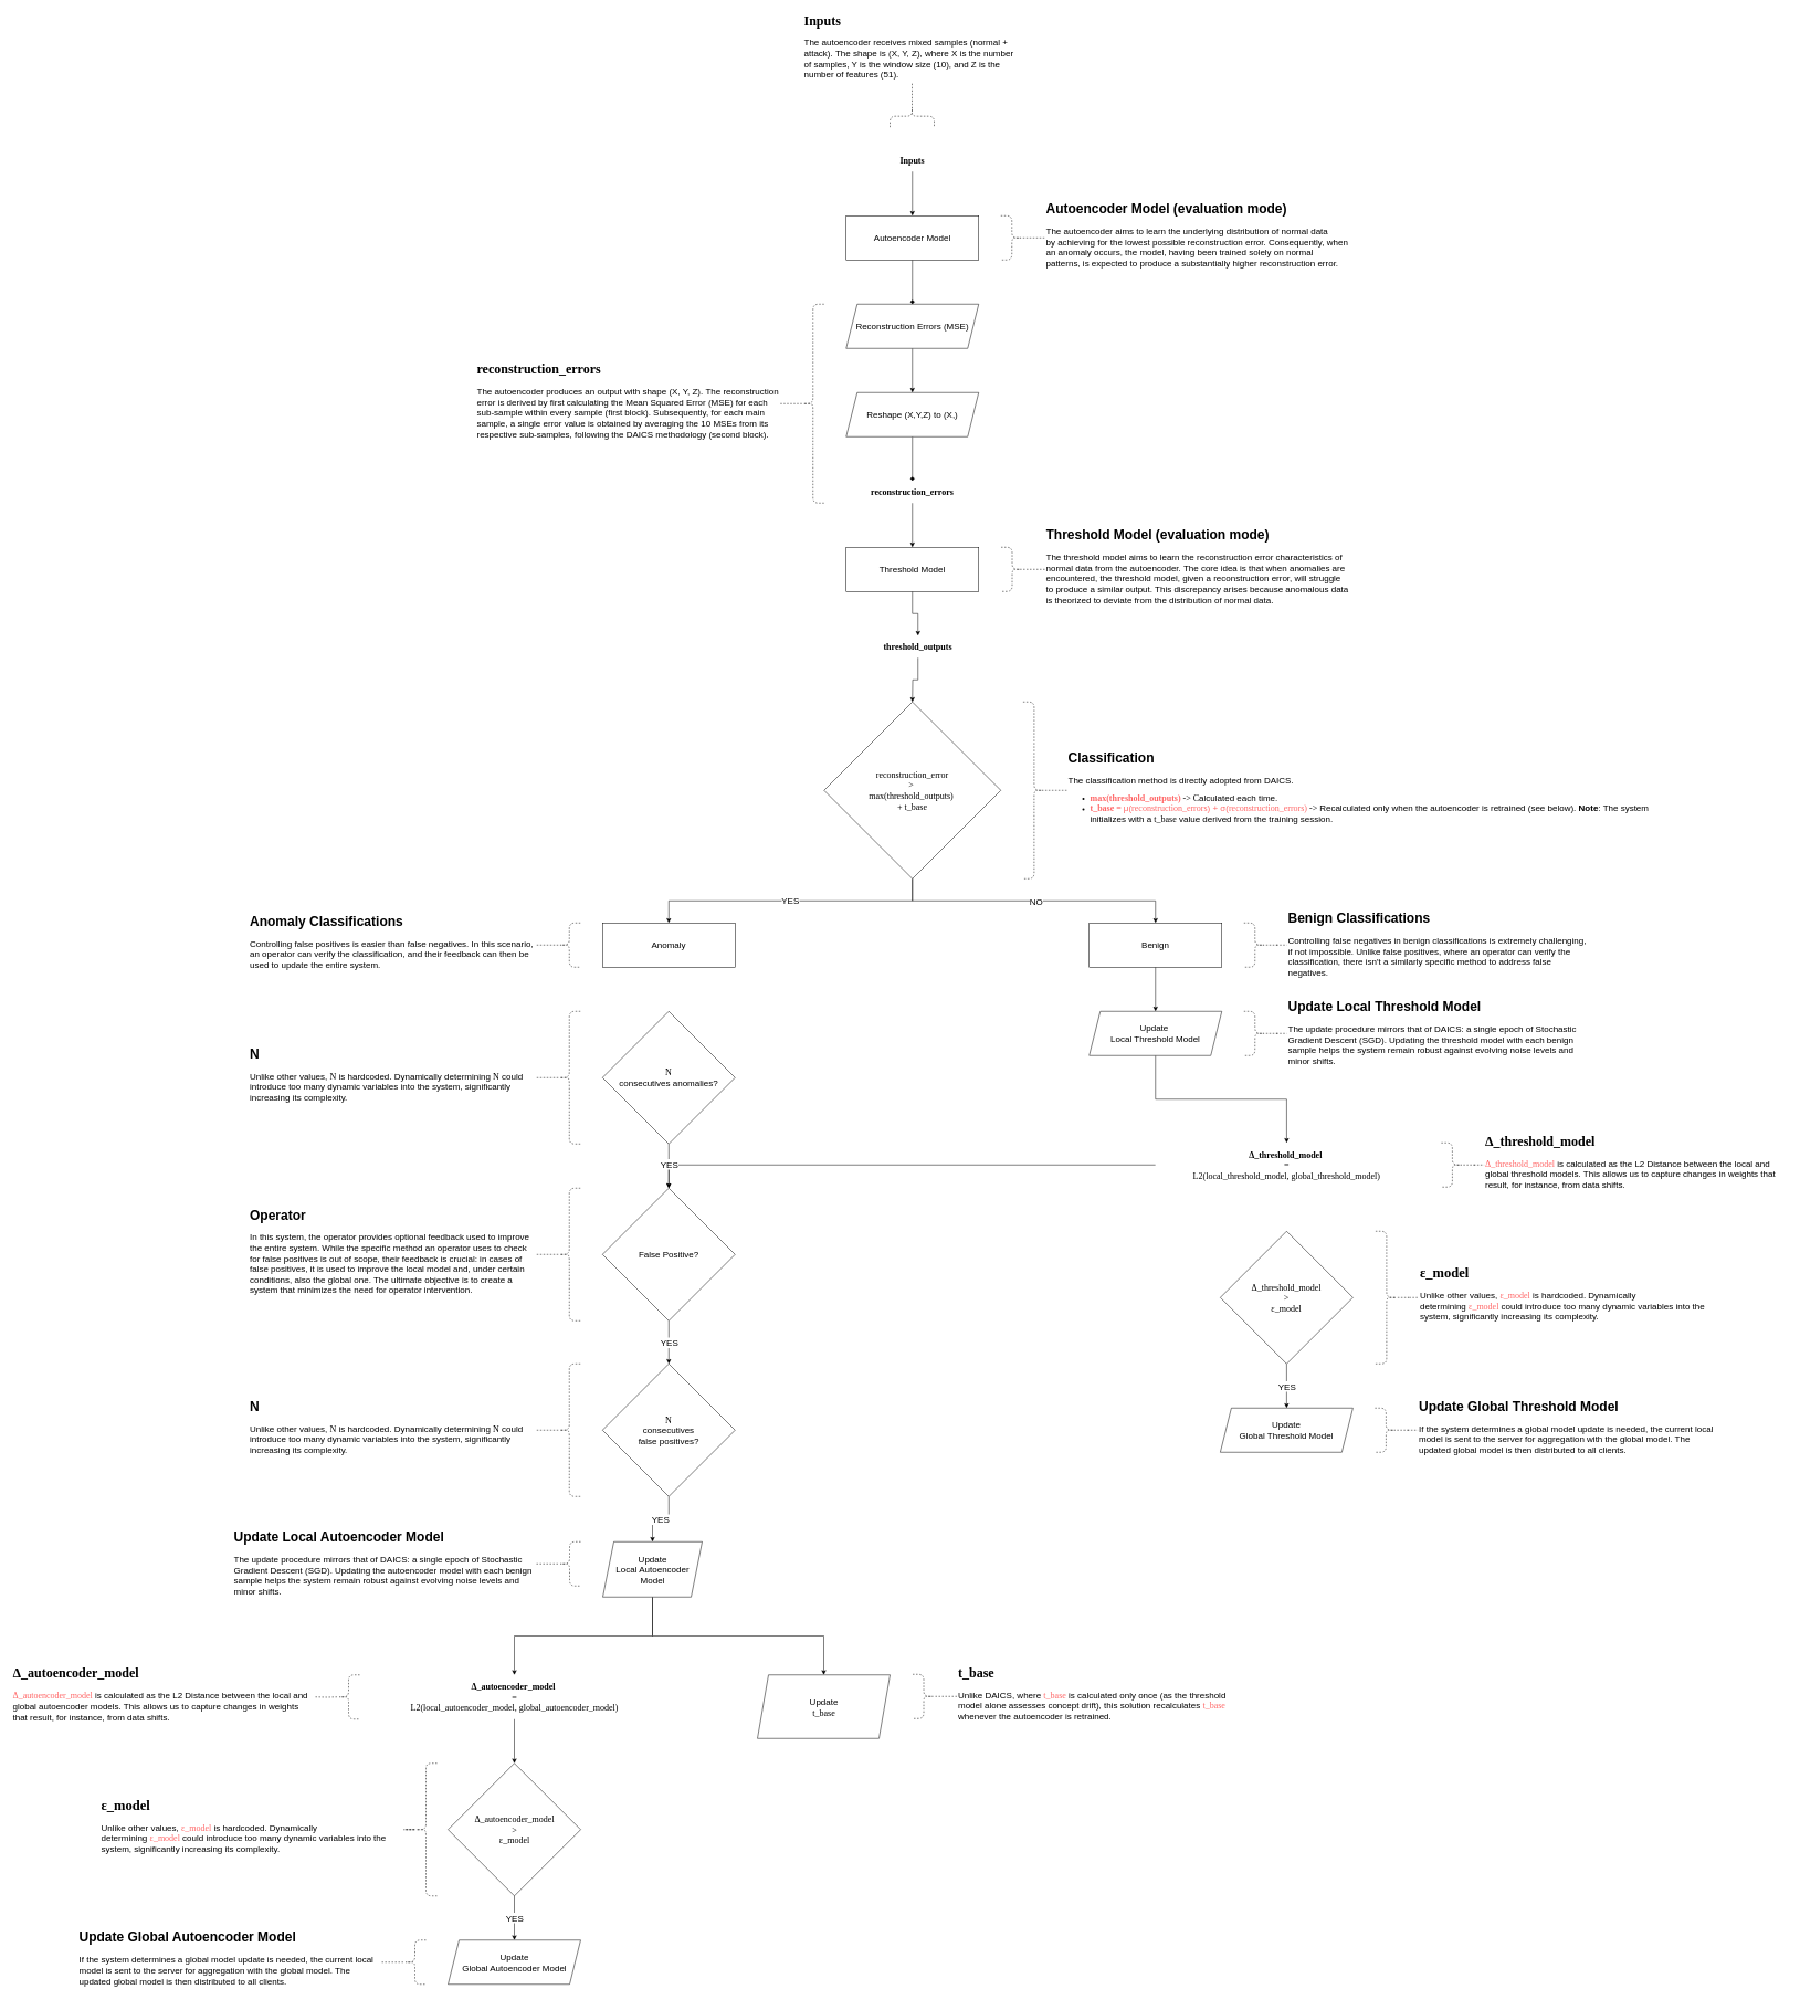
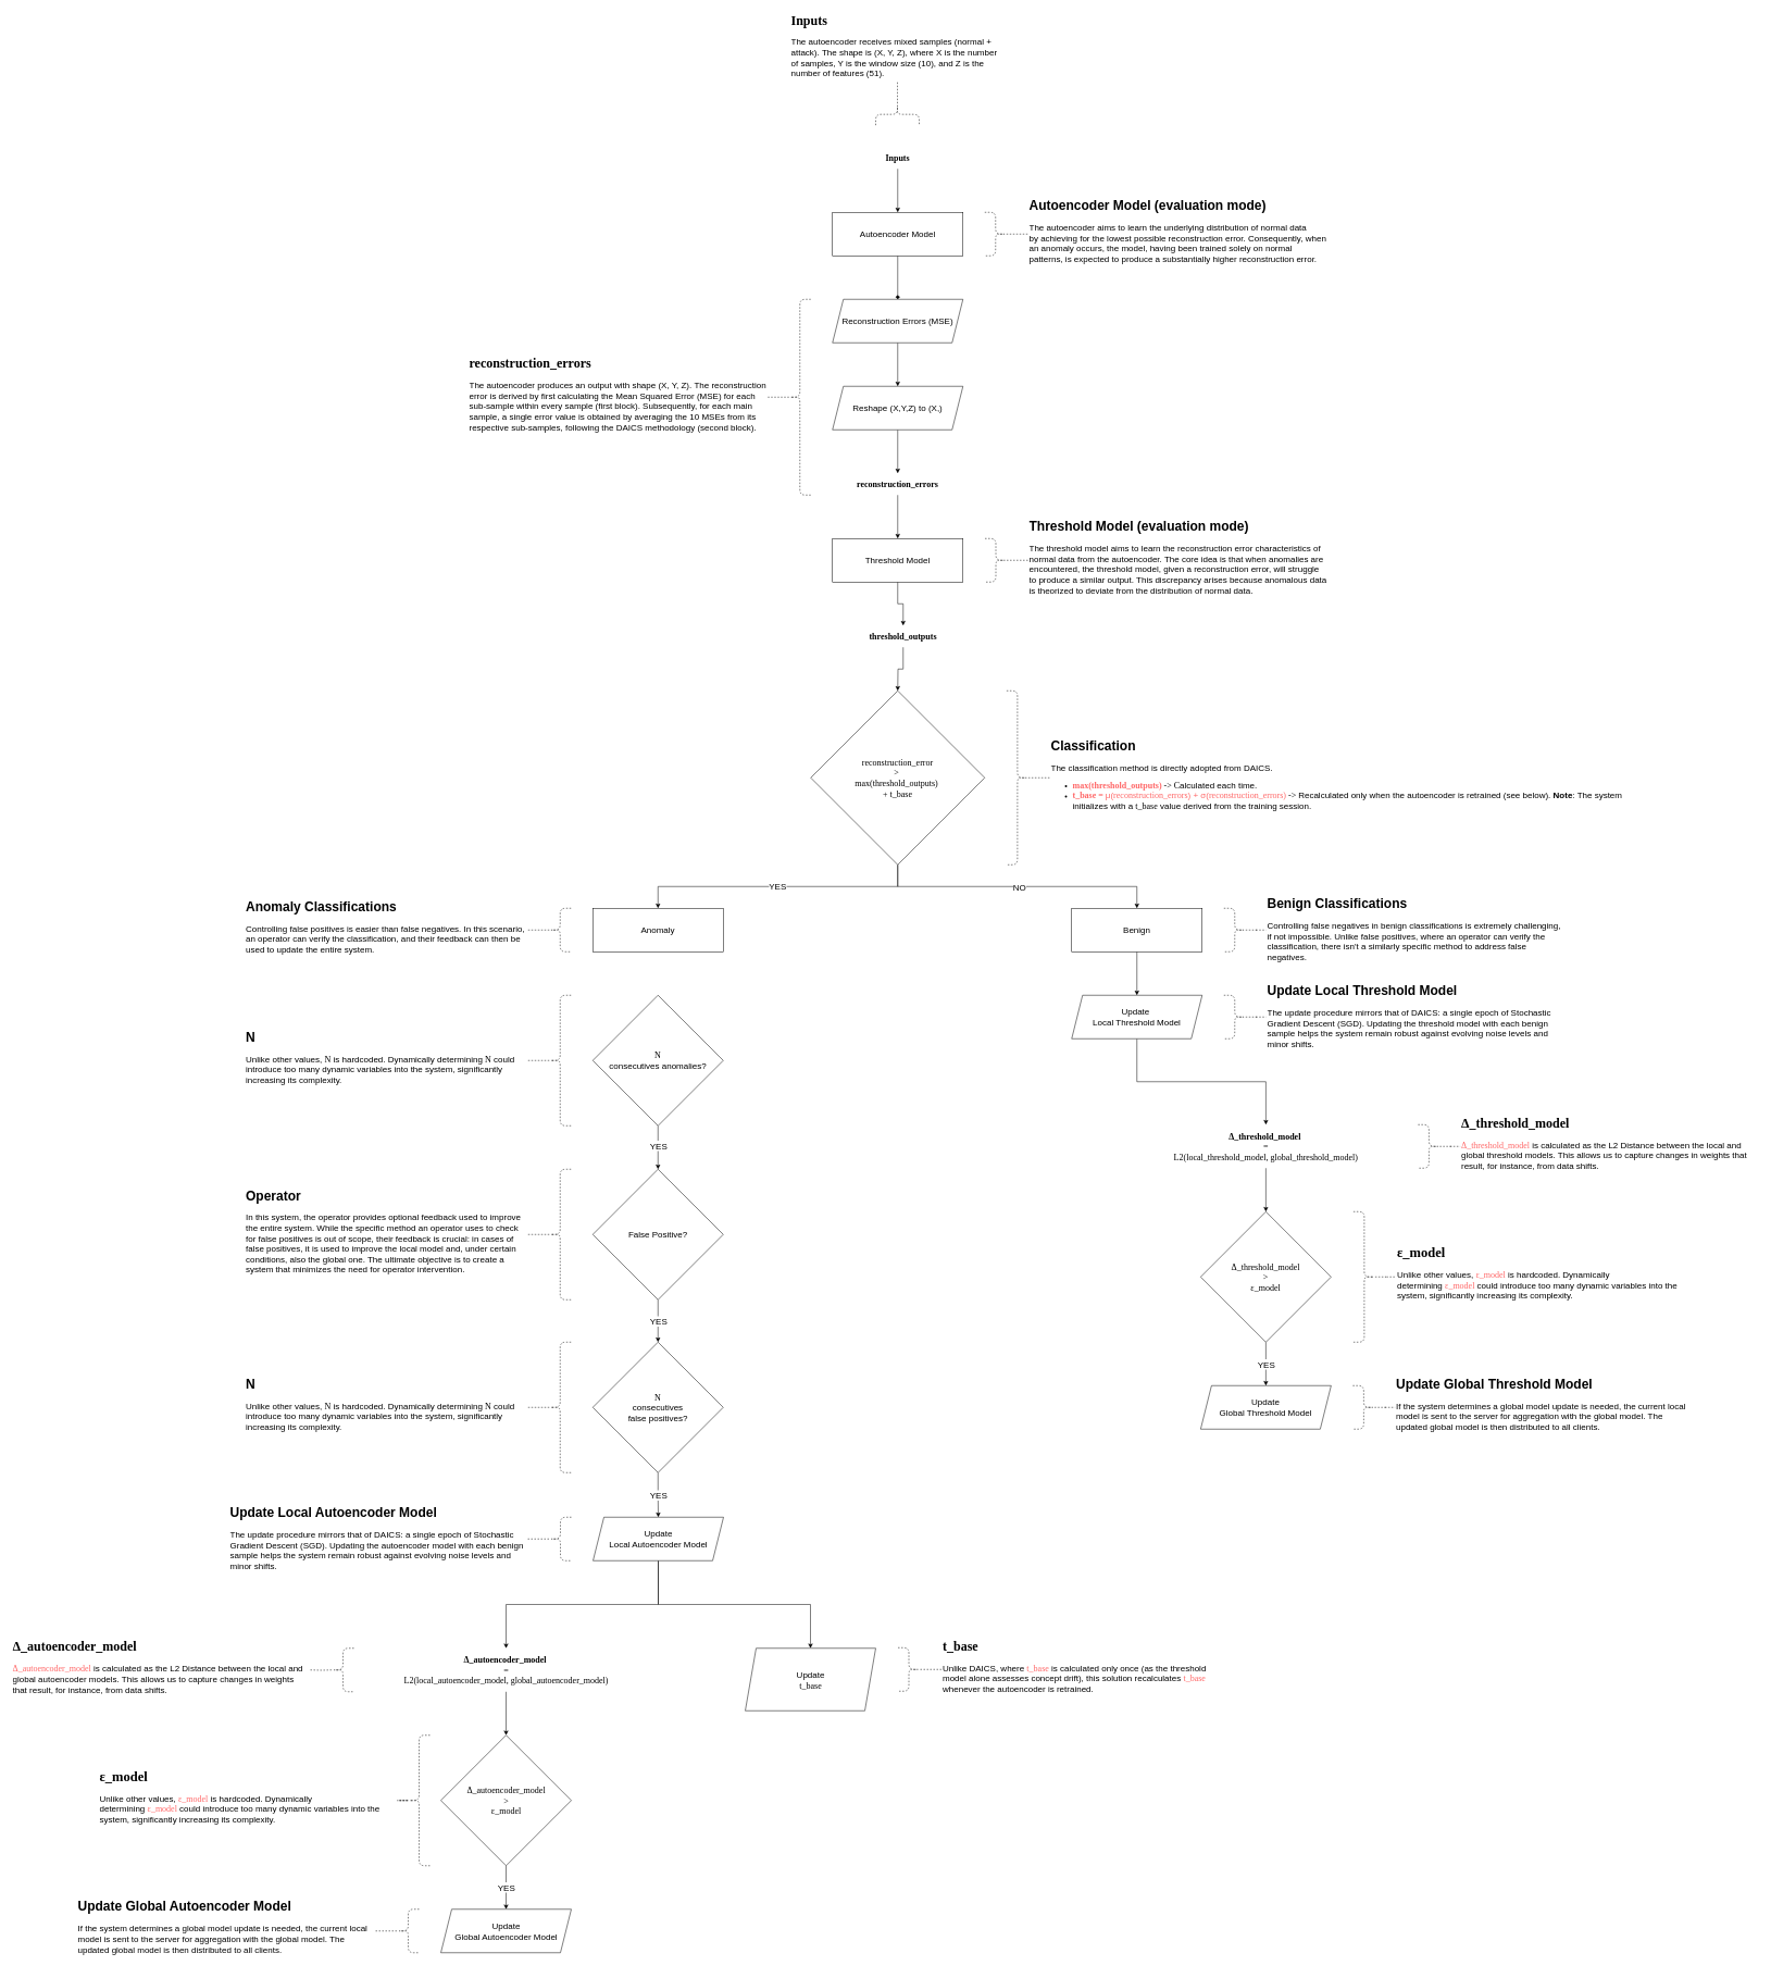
- <mxCell id="19" value="" style="edgeStyle=orthogonalEdgeStyle;rounded=0;orthogonalLoop=1;jettySize=auto;html=1;strokeColor=light-dark(#000000,#FFFFFF);endArrow=diamond;" edge="1" parent="1" source="20" target="24"><mxGeometry relative="1" as="geometry" /></mxCell>
+ <mxCell id="19" value="" style="edgeStyle=orthogonalEdgeStyle;rounded=0;orthogonalLoop=1;jettySize=auto;html=1;strokeColor=light-dark(#000000,#FFFFFF);" edge="1" parent="1" source="20" target="24"><mxGeometry relative="1" as="geometry" /></mxCell>
- <mxCell id="33" value="" style="edgeStyle=orthogonalEdgeStyle;rounded=0;orthogonalLoop=1;jettySize=auto;html=1;strokeColor=light-dark(#000000,#FFFFFF);" edge="1" parent="1" source="34" target="41"><mxGeometry relative="1" as="geometry" /></mxCell>
+ <mxCell id="33" value="" style="edgeStyle=orthogonalEdgeStyle;rounded=0;orthogonalLoop=1;jettySize=auto;html=1;strokeColor=light-dark(#000000,#FFFFFF);" edge="1" parent="1" source="34" target="30"><mxGeometry relative="1" as="geometry" /></mxCell>
- <mxCell id="47" value="&lt;font style=&quot;font-size: 16px;&quot;&gt;Update&lt;/font&gt;&lt;div&gt;&lt;font style=&quot;font-size: 16px;&quot;&gt;Local Autoencoder Model&lt;/font&gt;&lt;/div&gt;" style="shape=parallelogram;perimeter=parallelogramPerimeter;whiteSpace=wrap;html=1;fixedSize=1;fillColor=light-dark(#FFFFFF,#0D1117);" vertex="1" parent="1"><mxGeometry x="1090.5" y="2790" width="180" height="100" as="geometry" /></mxCell>
+ <mxCell id="47" value="&lt;font style=&quot;font-size: 16px;&quot;&gt;Update&lt;/font&gt;&lt;div&gt;&lt;font style=&quot;font-size: 16px;&quot;&gt;Local Autoencoder Model&lt;/font&gt;&lt;/div&gt;" style="shape=parallelogram;perimeter=parallelogramPerimeter;whiteSpace=wrap;html=1;fixedSize=1;fillColor=light-dark(#FFFFFF,#0D1117);" vertex="1" parent="1"><mxGeometry x="1090.5" y="2790" width="240" height="80" as="geometry" /></mxCell>
